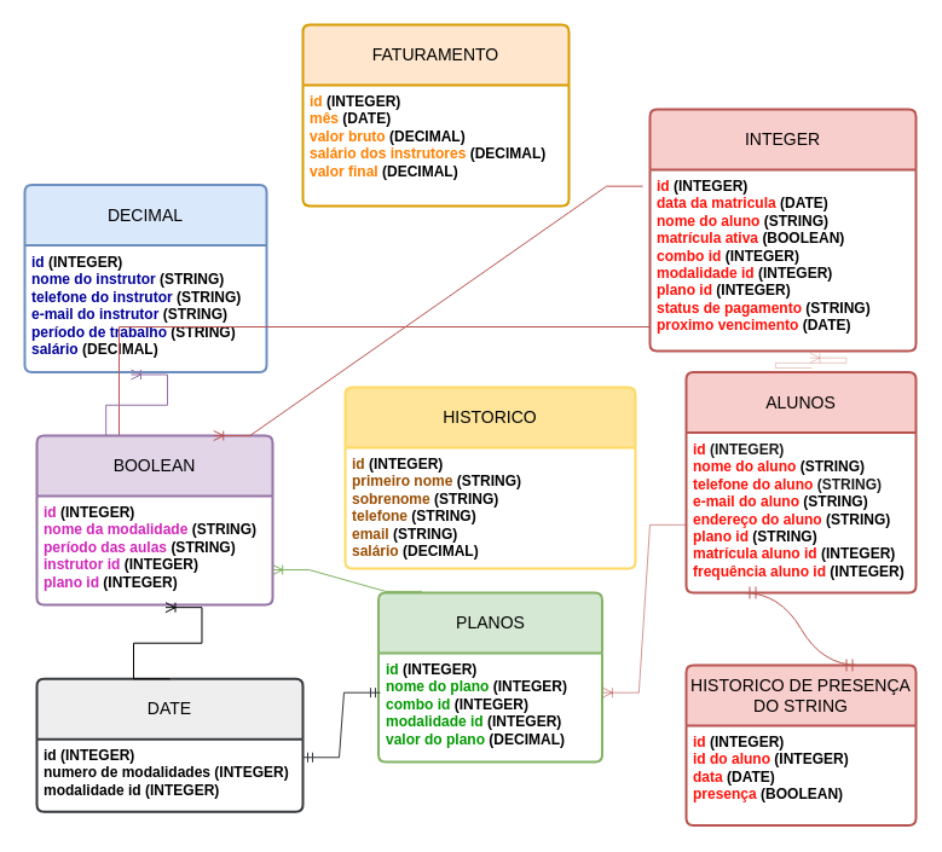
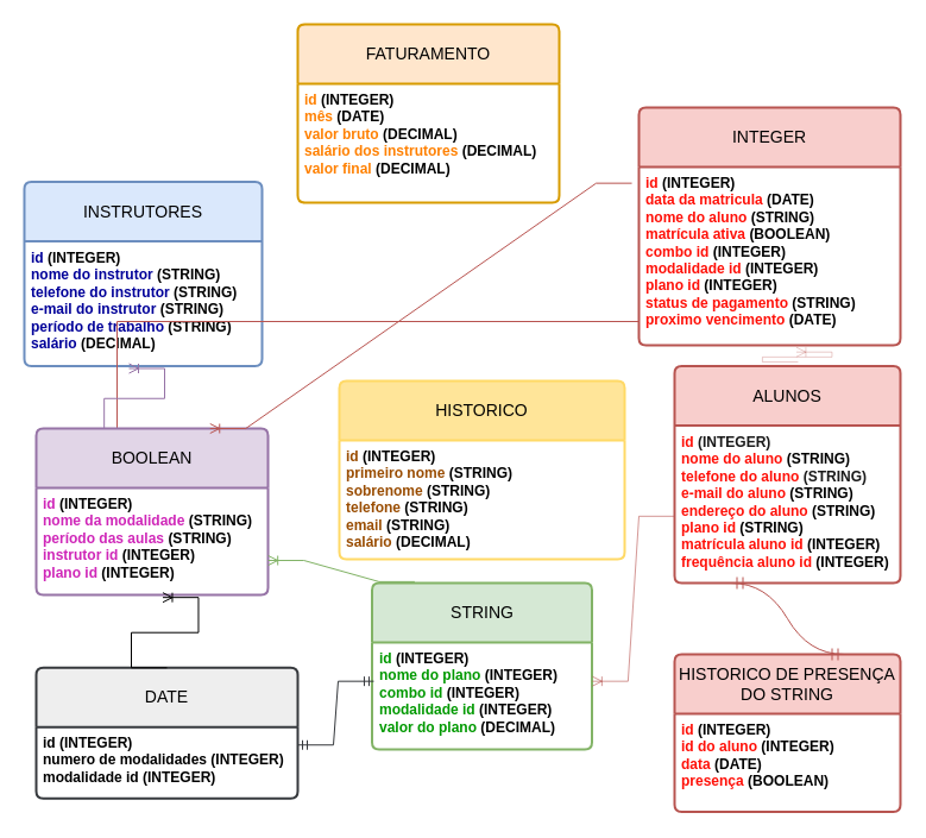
- <mxCell id="2" value="DECIMAL" style="swimlane;childLayout=stackLayout;horizontal=1;startSize=50;horizontalStack=0;rounded=1;fontSize=14;fontStyle=0;strokeWidth=2;resizeParent=0;resizeLast=1;shadow=0;dashed=0;align=center;arcSize=4;whiteSpace=wrap;html=1;fillColor=#dae8fc;strokeColor=#6c8ebf;" parent="1" vertex="1"><mxGeometry x="20" y="152.5" width="200" height="155" as="geometry" /></mxCell>
+ <mxCell id="2" value="INSTRUTORES" style="swimlane;childLayout=stackLayout;horizontal=1;startSize=50;horizontalStack=0;rounded=1;fontSize=14;fontStyle=0;strokeWidth=2;resizeParent=0;resizeLast=1;shadow=0;dashed=0;align=center;arcSize=4;whiteSpace=wrap;html=1;fillColor=#dae8fc;strokeColor=#6c8ebf;" parent="1" vertex="1"><mxGeometry x="20" y="152.5" width="200" height="155" as="geometry" /></mxCell>
- <mxCell id="6" value="PLANOS" style="swimlane;childLayout=stackLayout;horizontal=1;startSize=50;horizontalStack=0;rounded=1;fontSize=14;fontStyle=0;strokeWidth=2;resizeParent=0;resizeLast=1;shadow=0;dashed=0;align=center;arcSize=4;whiteSpace=wrap;html=1;fillColor=#d5e8d4;strokeColor=#82b366;" parent="1" vertex="1"><mxGeometry x="312.5" y="490" width="185" height="140" as="geometry" /></mxCell>
+ <mxCell id="6" value="STRING" style="swimlane;childLayout=stackLayout;horizontal=1;startSize=50;horizontalStack=0;rounded=1;fontSize=14;fontStyle=0;strokeWidth=2;resizeParent=0;resizeLast=1;shadow=0;dashed=0;align=center;arcSize=4;whiteSpace=wrap;html=1;fillColor=#d5e8d4;strokeColor=#82b366;" parent="1" vertex="1"><mxGeometry x="312.5" y="490" width="185" height="140" as="geometry" /></mxCell>
